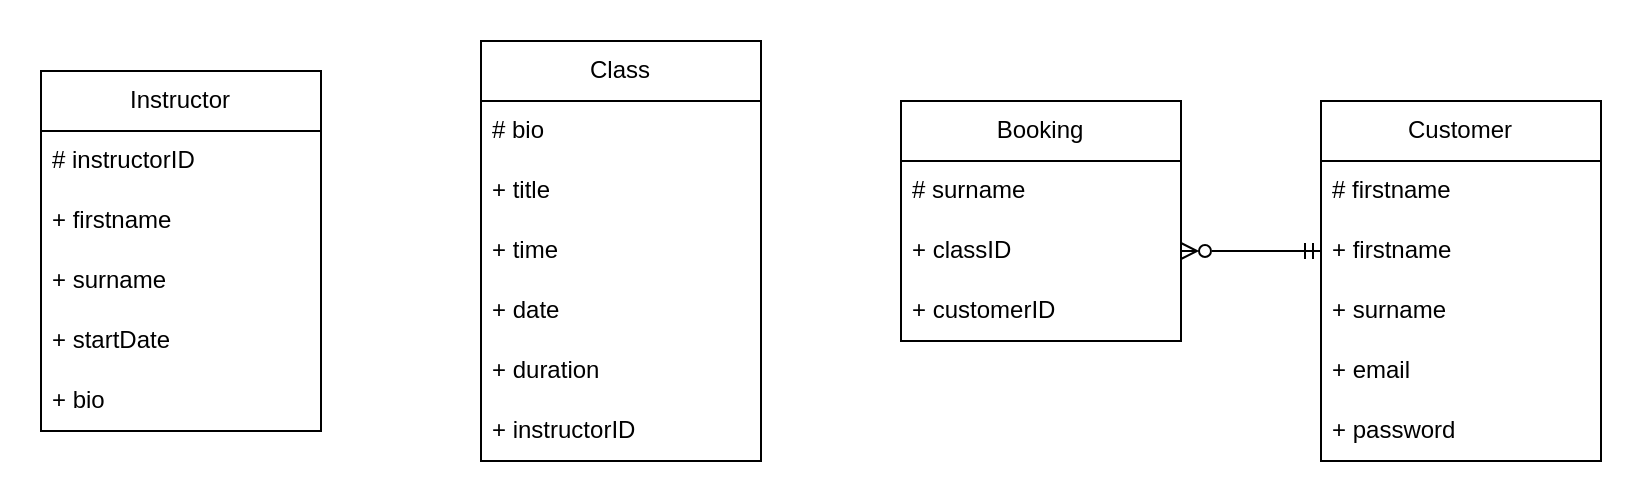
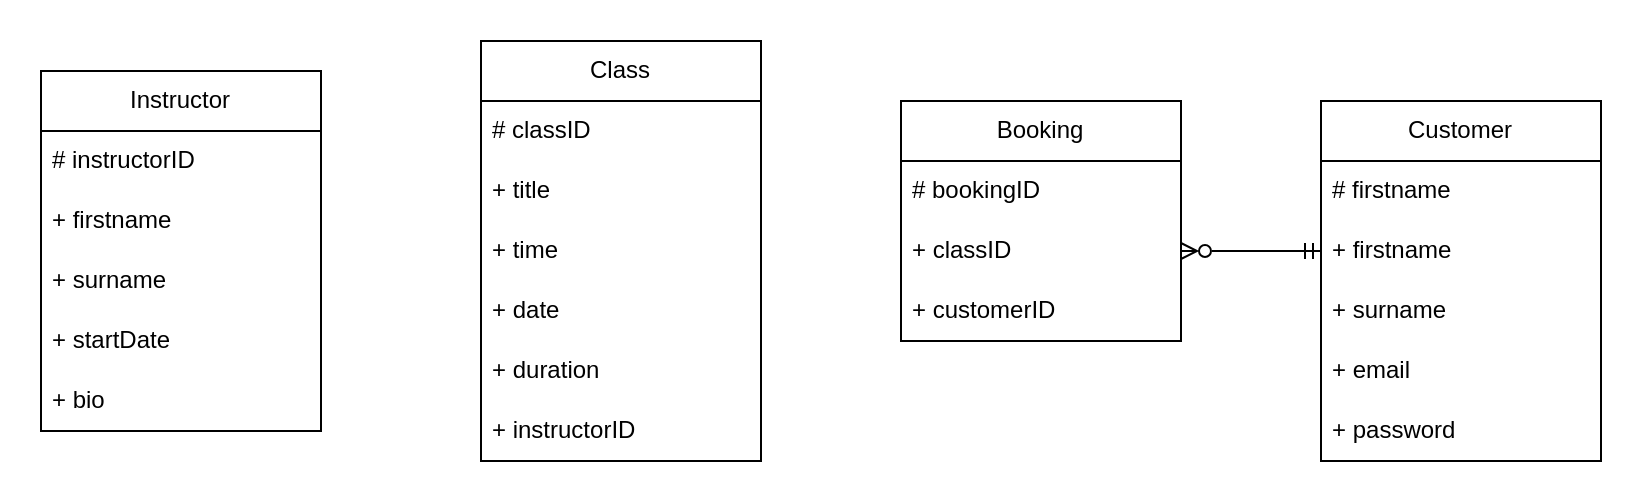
- <mxCell id="9" value="# bio" style="text;strokeColor=none;fillColor=none;align=left;verticalAlign=middle;spacingLeft=4;spacingRight=4;overflow=hidden;points=[[0,0.5],[1,0.5]];portConstraint=eastwest;rotatable=0;whiteSpace=wrap;html=1;" parent="8" vertex="1"><mxGeometry y="30" width="140" height="30" as="geometry" /></mxCell>
+ <mxCell id="9" value="# classID" style="text;strokeColor=none;fillColor=none;align=left;verticalAlign=middle;spacingLeft=4;spacingRight=4;overflow=hidden;points=[[0,0.5],[1,0.5]];portConstraint=eastwest;rotatable=0;whiteSpace=wrap;html=1;" parent="8" vertex="1"><mxGeometry y="30" width="140" height="30" as="geometry" /></mxCell>
- <mxCell id="16" value="# surname" style="text;strokeColor=none;fillColor=none;align=left;verticalAlign=middle;spacingLeft=4;spacingRight=4;overflow=hidden;points=[[0,0.5],[1,0.5]];portConstraint=eastwest;rotatable=0;whiteSpace=wrap;html=1;" parent="15" vertex="1"><mxGeometry y="30" width="140" height="30" as="geometry" /></mxCell>
+ <mxCell id="16" value="# bookingID" style="text;strokeColor=none;fillColor=none;align=left;verticalAlign=middle;spacingLeft=4;spacingRight=4;overflow=hidden;points=[[0,0.5],[1,0.5]];portConstraint=eastwest;rotatable=0;whiteSpace=wrap;html=1;" parent="15" vertex="1"><mxGeometry y="30" width="140" height="30" as="geometry" /></mxCell>
